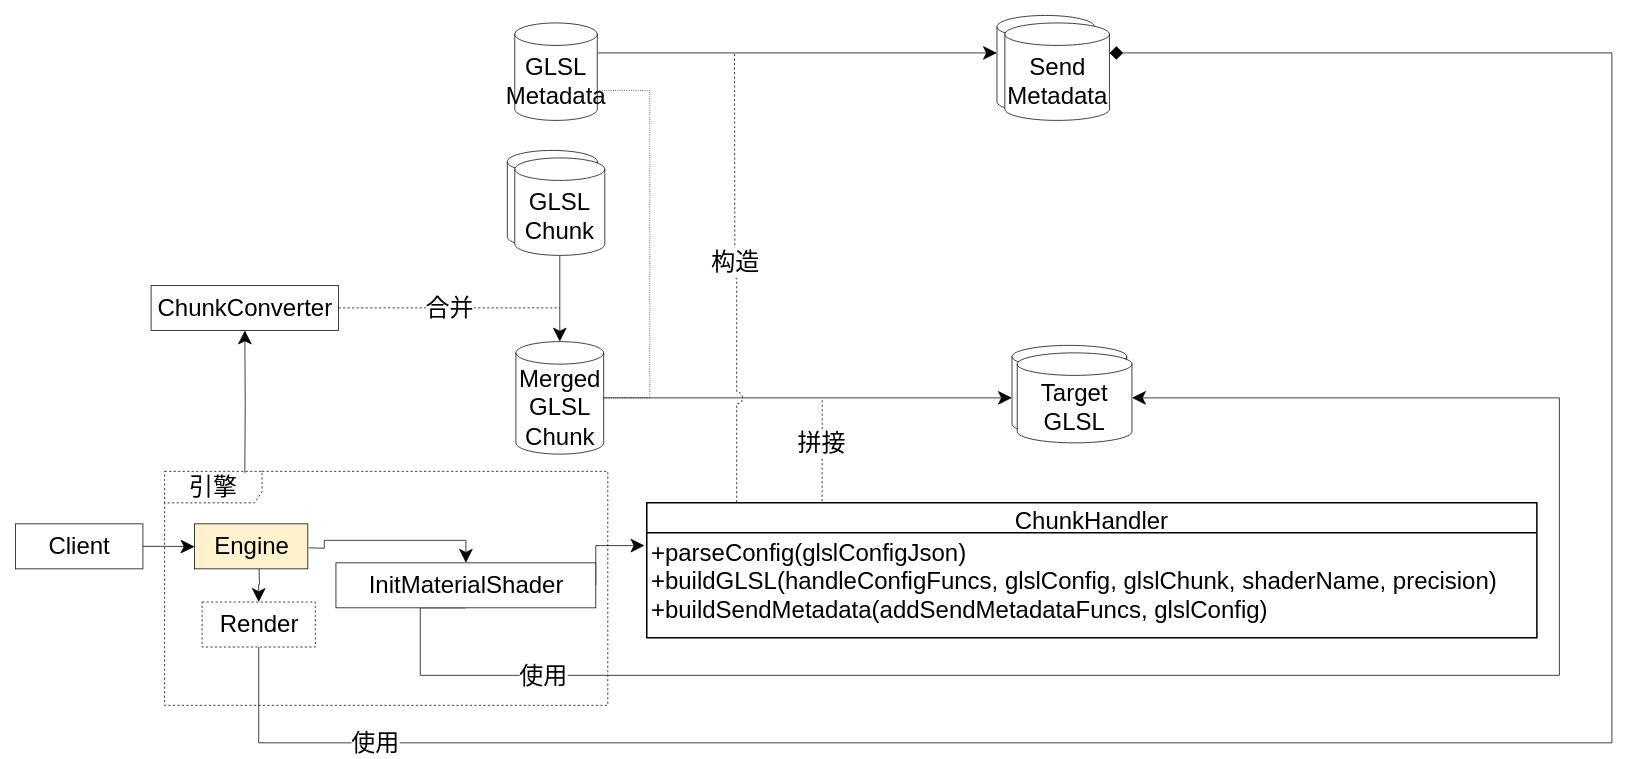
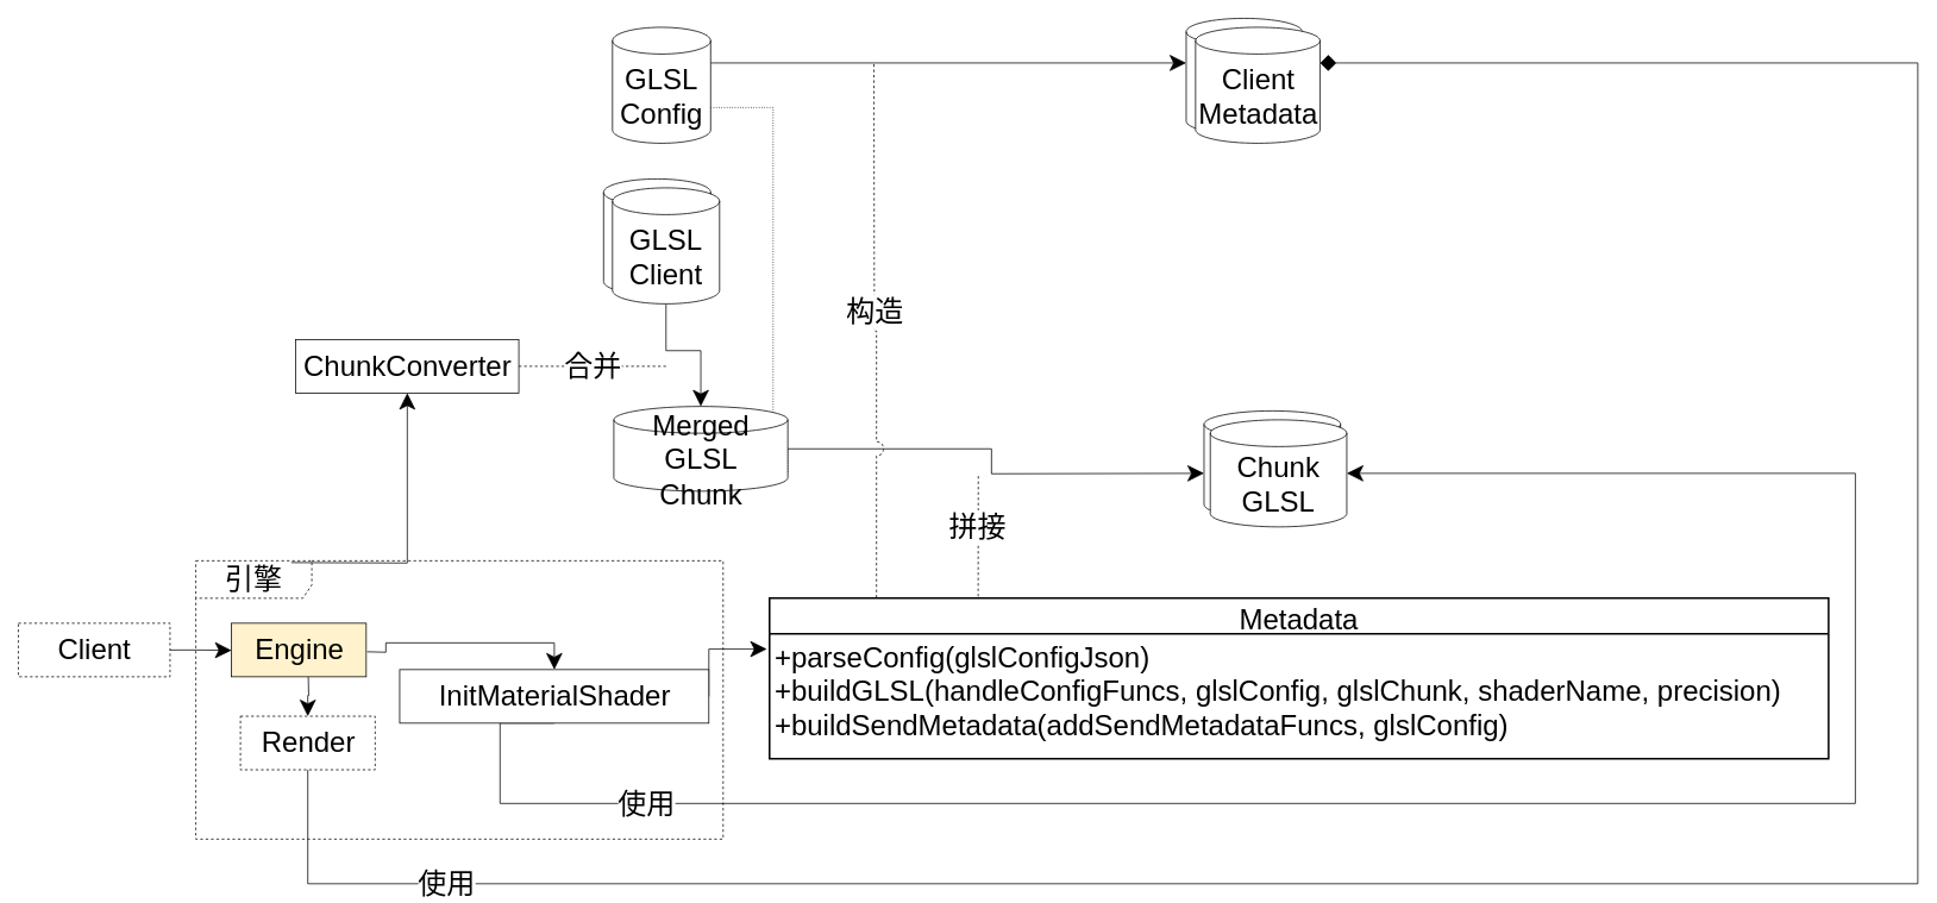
- <mxCell id="12" value="&lt;font&gt;&lt;span style=&quot;font-size: 32px&quot;&gt;GLSL Metadata&lt;/span&gt;&lt;/font&gt;" style="shape=cylinder3;whiteSpace=wrap;html=1;boundedLbl=1;backgroundOutline=1;size=15;" parent="1" vertex="1"><mxGeometry x="686" y="30" width="110" height="130" as="geometry" /></mxCell>
+ <mxCell id="12" value="&lt;font&gt;&lt;span style=&quot;font-size: 32px&quot;&gt;GLSL Config&lt;/span&gt;&lt;/font&gt;" style="shape=cylinder3;whiteSpace=wrap;html=1;boundedLbl=1;backgroundOutline=1;size=15;" parent="1" vertex="1"><mxGeometry x="686" y="30" width="110" height="130" as="geometry" /></mxCell>
- <mxCell id="30" value="&lt;font&gt;&lt;span style=&quot;font-size: 32px&quot;&gt;Send&lt;br&gt;Metadata&lt;br&gt;&lt;/span&gt;&lt;/font&gt;" style="shape=cylinder3;whiteSpace=wrap;html=1;boundedLbl=1;backgroundOutline=1;size=15;" parent="1" vertex="1"><mxGeometry x="1339.5" y="30" width="139.5" height="130" as="geometry" /></mxCell>
+ <mxCell id="30" value="&lt;font&gt;&lt;span style=&quot;font-size: 32px&quot;&gt;Client&lt;br&gt;Metadata&lt;br&gt;&lt;/span&gt;&lt;/font&gt;" style="shape=cylinder3;whiteSpace=wrap;html=1;boundedLbl=1;backgroundOutline=1;size=15;" parent="1" vertex="1"><mxGeometry x="1339.5" y="30" width="139.5" height="130" as="geometry" /></mxCell>
- <mxCell id="21" value="&lt;font style=&quot;font-size: 32px&quot;&gt;GLSL Chunk&lt;/font&gt;" style="shape=cylinder3;whiteSpace=wrap;html=1;boundedLbl=1;backgroundOutline=1;size=15;" parent="1" vertex="1"><mxGeometry x="686" y="210" width="120" height="130" as="geometry" /></mxCell>
+ <mxCell id="21" value="&lt;font style=&quot;font-size: 32px&quot;&gt;GLSL Client&lt;/font&gt;" style="shape=cylinder3;whiteSpace=wrap;html=1;boundedLbl=1;backgroundOutline=1;size=15;" parent="1" vertex="1"><mxGeometry x="686" y="210" width="120" height="130" as="geometry" /></mxCell>
- <mxCell id="19" value="ChunkConverter" style="html=1;fontSize=32;" parent="1" vertex="1"><mxGeometry x="201" y="380" width="250" height="60" as="geometry" /></mxCell>
+ <mxCell id="19" value="ChunkConverter" style="html=1;fontSize=32;" parent="1" vertex="1"><mxGeometry x="331" y="380" width="250" height="60" as="geometry" /></mxCell>
- <mxCell id="23" value="&lt;font style=&quot;font-size: 32px&quot;&gt;Merged GLSL&lt;br&gt;Chunk&lt;br&gt;&lt;/font&gt;" style="shape=cylinder3;whiteSpace=wrap;html=1;boundedLbl=1;backgroundOutline=1;size=15;" parent="1" vertex="1"><mxGeometry x="687.5" y="455" width="117" height="150" as="geometry" /></mxCell>
+ <mxCell id="23" value="&lt;font style=&quot;font-size: 32px&quot;&gt;Merged GLSL&lt;br&gt;Chunk&lt;br&gt;&lt;/font&gt;" style="shape=cylinder3;whiteSpace=wrap;html=1;boundedLbl=1;backgroundOutline=1;size=15;" parent="1" vertex="1"><mxGeometry x="687.5" y="455" width="195" height="95" as="geometry" /></mxCell>
- <mxCell id="29" value="&lt;font style=&quot;font-size: 32px&quot;&gt;Target &lt;br&gt;GLSL&lt;br&gt;&lt;/font&gt;" style="shape=cylinder3;whiteSpace=wrap;html=1;boundedLbl=1;backgroundOutline=1;size=15;" parent="1" vertex="1"><mxGeometry x="1356" y="470" width="153" height="120" as="geometry" /></mxCell>
+ <mxCell id="29" value="&lt;font style=&quot;font-size: 32px&quot;&gt;Chunk &lt;br&gt;GLSL&lt;br&gt;&lt;/font&gt;" style="shape=cylinder3;whiteSpace=wrap;html=1;boundedLbl=1;backgroundOutline=1;size=15;" parent="1" vertex="1"><mxGeometry x="1356" y="470" width="153" height="120" as="geometry" /></mxCell>
- <mxCell id="4" value="ChunkHandler" style="swimlane;childLayout=stackLayout;horizontal=1;startSize=40;horizontalStack=0;rounded=0;fontSize=32;fontStyle=0;strokeWidth=2;resizeParent=0;resizeLast=1;shadow=0;dashed=0;align=center;" parent="1" vertex="1"><mxGeometry x="862" y="670" width="1187" height="180" as="geometry" /></mxCell>
+ <mxCell id="4" value="Metadata" style="swimlane;childLayout=stackLayout;horizontal=1;startSize=40;horizontalStack=0;rounded=0;fontSize=32;fontStyle=0;strokeWidth=2;resizeParent=0;resizeLast=1;shadow=0;dashed=0;align=center;" parent="1" vertex="1"><mxGeometry x="862" y="670" width="1187" height="180" as="geometry" /></mxCell>
- <mxCell id="9" value="Client" style="html=1;fontSize=32;" parent="1" vertex="1"><mxGeometry x="20.09" y="698" width="170" height="60" as="geometry" /></mxCell>
+ <mxCell id="9" value="Client" style="html=1;fontSize=32;dashed=1;" parent="1" vertex="1"><mxGeometry x="20.09" y="698" width="170" height="60" as="geometry" /></mxCell>
